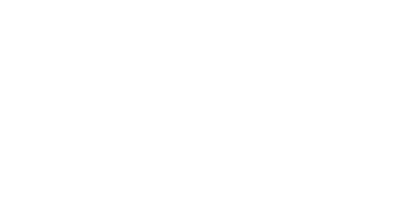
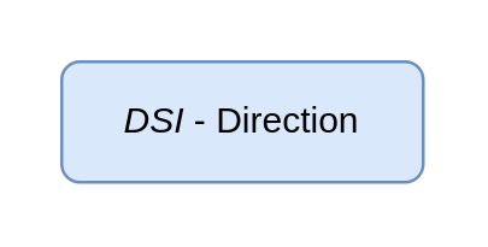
+ <mxCell id="2" value="&lt;i&gt;DSI&lt;/i&gt; - Direction" style="rounded=1;whiteSpace=wrap;html=1;fillColor=#dae8fc;strokeColor=#6c8ebf;" vertex="1" parent="1"><mxGeometry x="20" y="20" width="120" height="40" as="geometry" /></mxCell>
